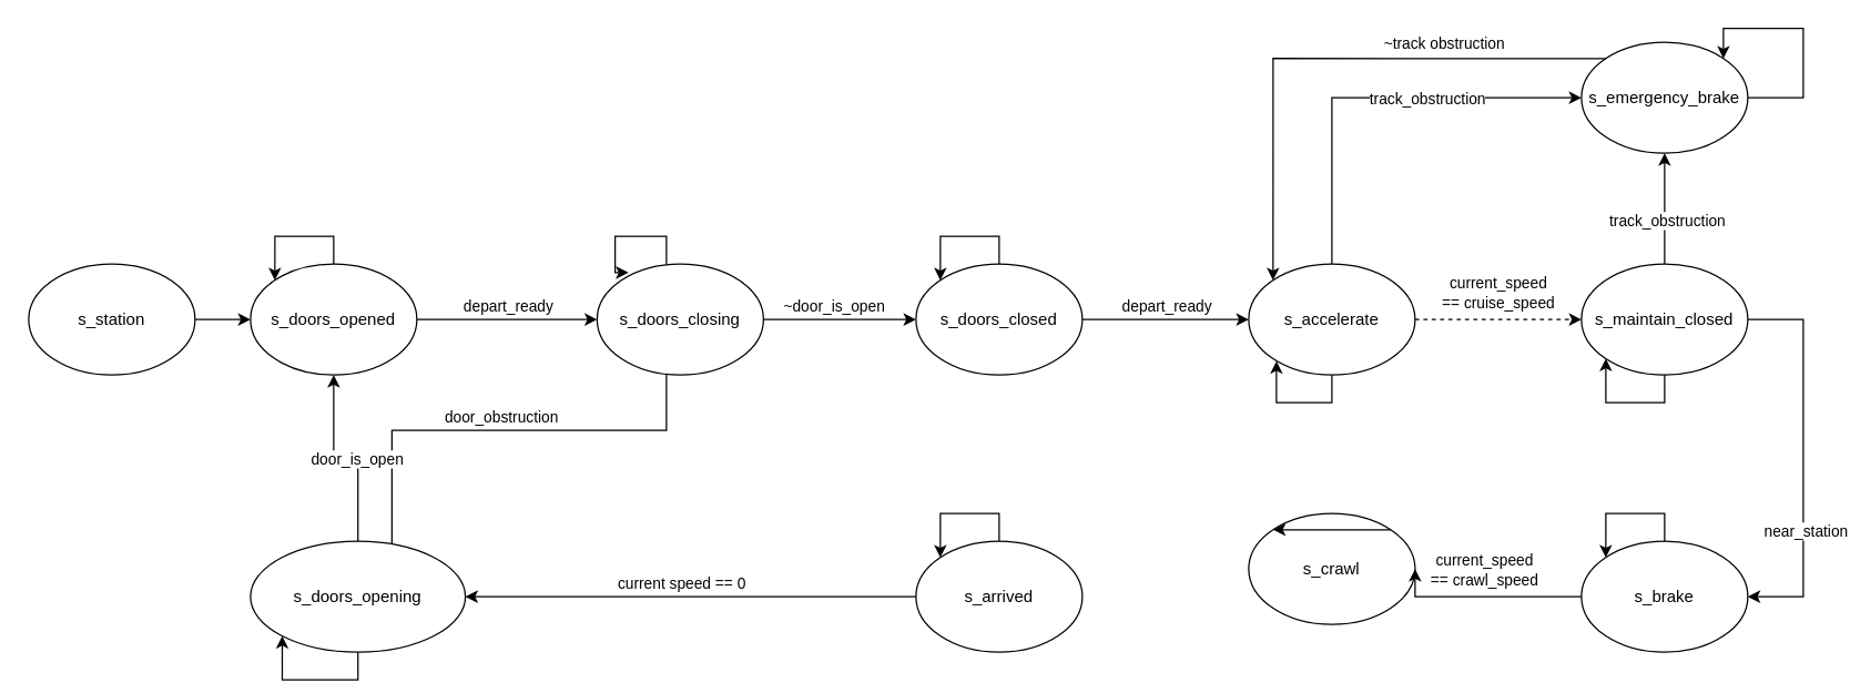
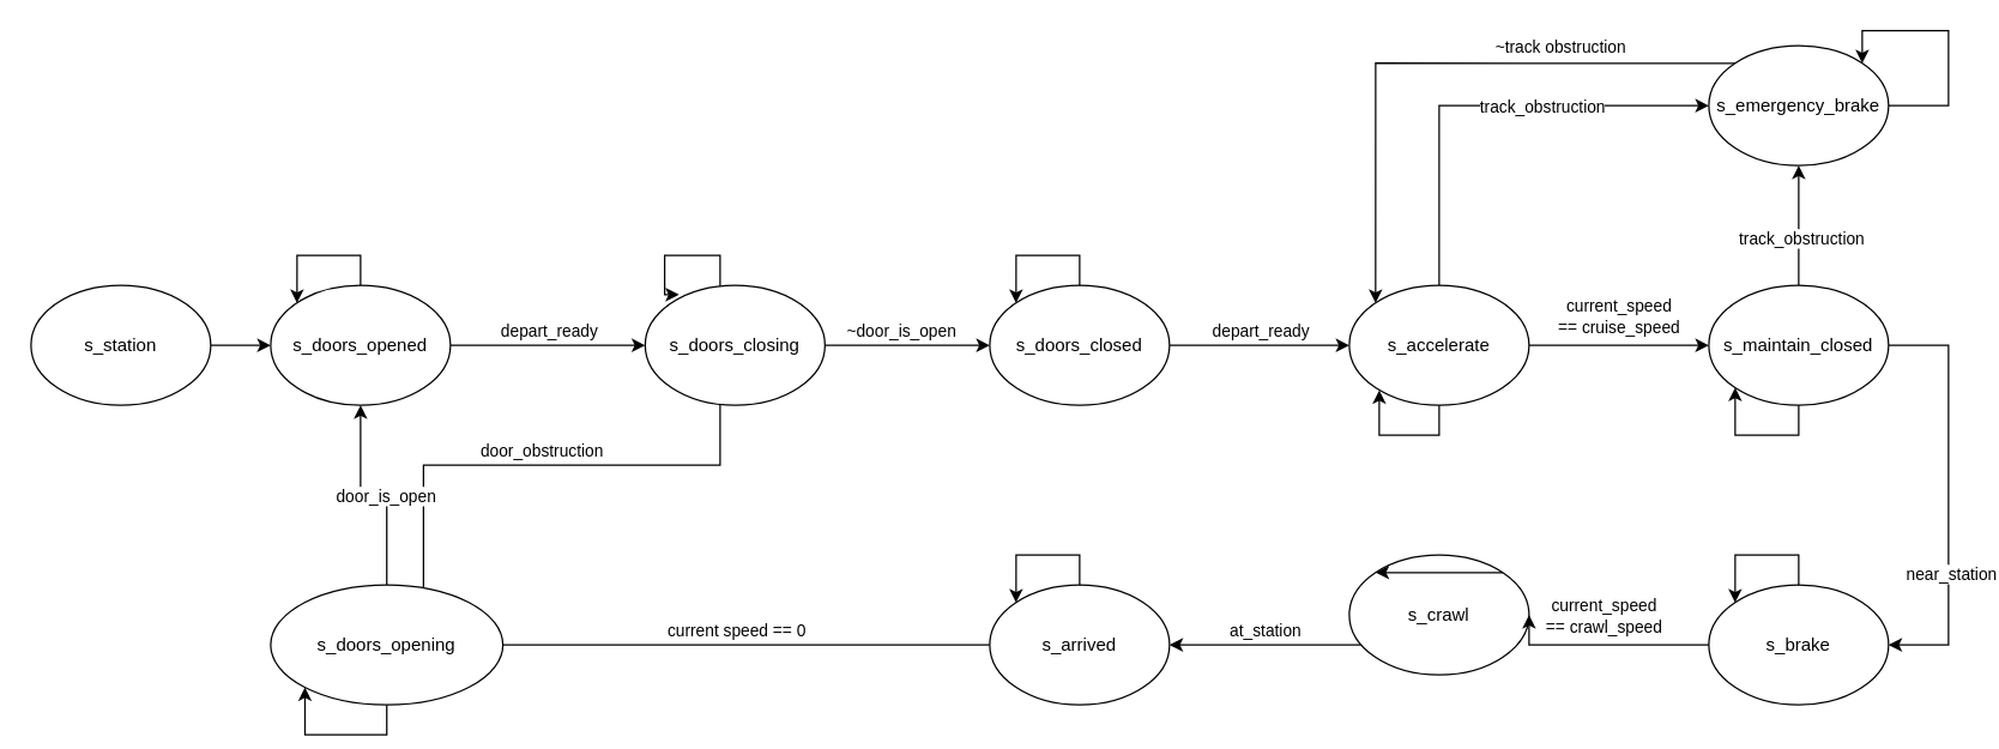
- <mxCell id="13" style="edgeStyle=orthogonalEdgeStyle;rounded=0;orthogonalLoop=1;jettySize=auto;html=1;entryX=0;entryY=0.5;entryDx=0;entryDy=0;dashed=1;" parent="1" source="17" target="22" edge="1"><mxGeometry relative="1" as="geometry" /></mxCell>
+ <mxCell id="13" style="edgeStyle=orthogonalEdgeStyle;rounded=0;orthogonalLoop=1;jettySize=auto;html=1;entryX=0;entryY=0.5;entryDx=0;entryDy=0;" parent="1" source="17" target="22" edge="1"><mxGeometry relative="1" as="geometry" /></mxCell>
- <mxCell id="38" style="edgeStyle=orthogonalEdgeStyle;rounded=0;orthogonalLoop=1;jettySize=auto;html=1;entryX=1;entryY=0.5;entryDx=0;entryDy=0;" parent="1" source="39" target="33" edge="1"><mxGeometry relative="1" as="geometry"><Array as="points" /></mxGeometry></mxCell>
+ <mxCell id="38" style="edgeStyle=orthogonalEdgeStyle;rounded=0;orthogonalLoop=1;jettySize=auto;html=1;entryX=1;entryY=0.5;entryDx=0;entryDy=0;endArrow=none;" parent="1" source="39" target="33" edge="1"><mxGeometry relative="1" as="geometry"><Array as="points" /></mxGeometry></mxCell>
+ <mxCell id="41" style="edgeStyle=orthogonalEdgeStyle;rounded=0;orthogonalLoop=1;jettySize=auto;html=1;entryX=1;entryY=0.5;entryDx=0;entryDy=0;" parent="1" source="43" target="39" edge="1"><mxGeometry relative="1" as="geometry"><mxPoint x="900" y="410" as="targetPoint" /><Array as="points"><mxPoint x="890" y="430" /><mxPoint x="890" y="430" /></Array></mxGeometry></mxCell>
+ <mxCell id="42" value="at_station" style="edgeLabel;html=1;align=center;verticalAlign=middle;resizable=0;points=[];" parent="41" vertex="1" connectable="0"><mxGeometry x="0.183" y="1" relative="1" as="geometry"><mxPoint x="11" y="-11" as="offset" /></mxGeometry></mxCell>
